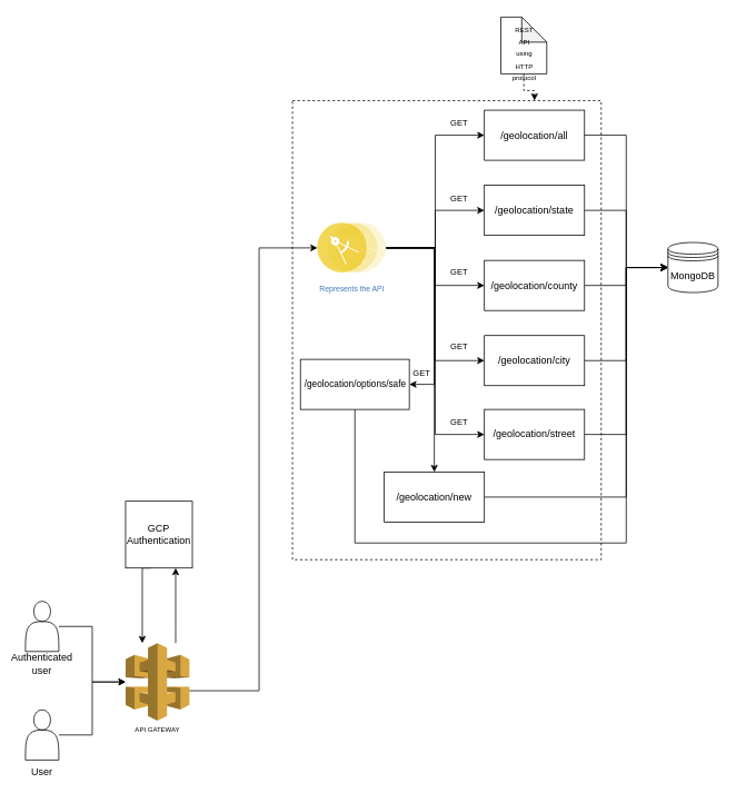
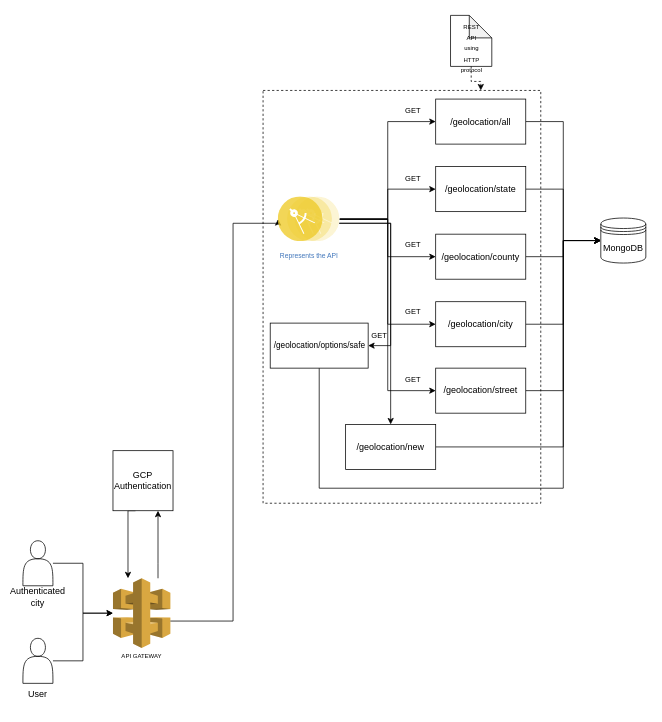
- <mxCell id="15" value="&lt;p style=&quot;text-align: justify; line-height: 0%; font-size: 9px;&quot;&gt;Represents the API&lt;/p&gt;" style="image;aspect=fixed;perimeter=ellipsePerimeter;html=1;align=center;shadow=0;dashed=0;fontColor=#4277BB;labelBackgroundColor=default;fontSize=12;spacingTop=3;image=img/lib/ibm/applications/microservice.svg;" vertex="1" parent="1"><mxGeometry x="380" y="266.5" width="82.2" height="60" as="geometry" /></mxCell>
+ <mxCell id="15" value="&lt;p style=&quot;text-align: justify; line-height: 0%; font-size: 9px;&quot;&gt;Represents the API&lt;/p&gt;" style="image;aspect=fixed;perimeter=ellipsePerimeter;html=1;align=center;shadow=0;dashed=0;fontColor=#4277BB;labelBackgroundColor=default;fontSize=12;spacingTop=3;image=img/lib/ibm/applications/microservice.svg;" vertex="1" parent="1"><mxGeometry x="370" y="261.5" width="82.2" height="60" as="geometry" /></mxCell>
- <mxCell id="40" value="Authenticated user" style="text;html=1;align=center;verticalAlign=middle;whiteSpace=wrap;rounded=0;" vertex="1" parent="1"><mxGeometry x="20" y="780" width="60" height="30" as="geometry" /></mxCell>
+ <mxCell id="40" value="Authenticated city" style="text;html=1;align=center;verticalAlign=middle;whiteSpace=wrap;rounded=0;" vertex="1" parent="1"><mxGeometry x="20" y="780" width="60" height="30" as="geometry" /></mxCell>
